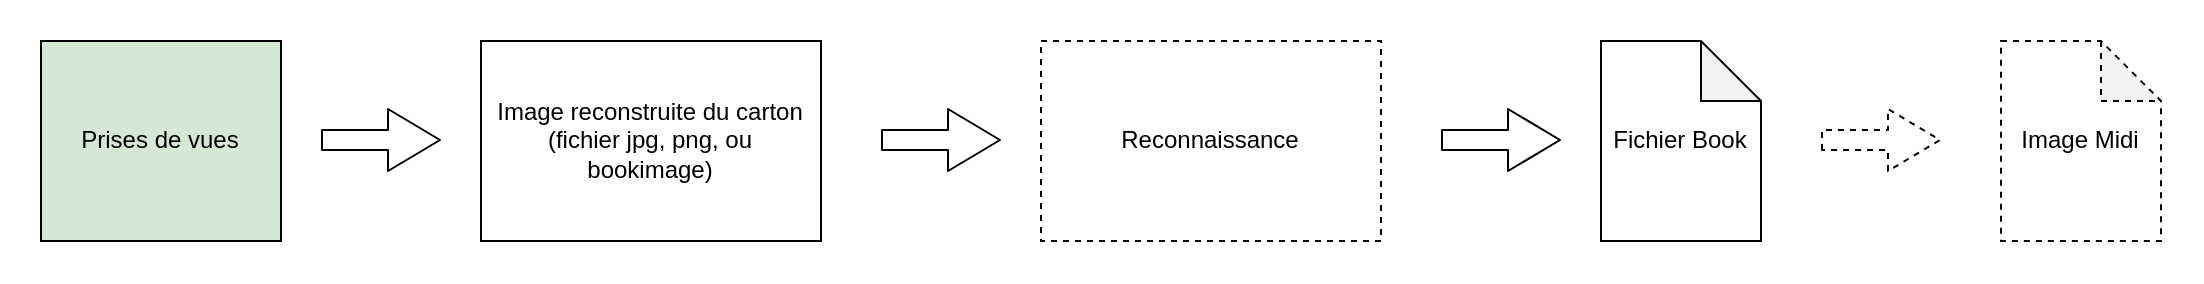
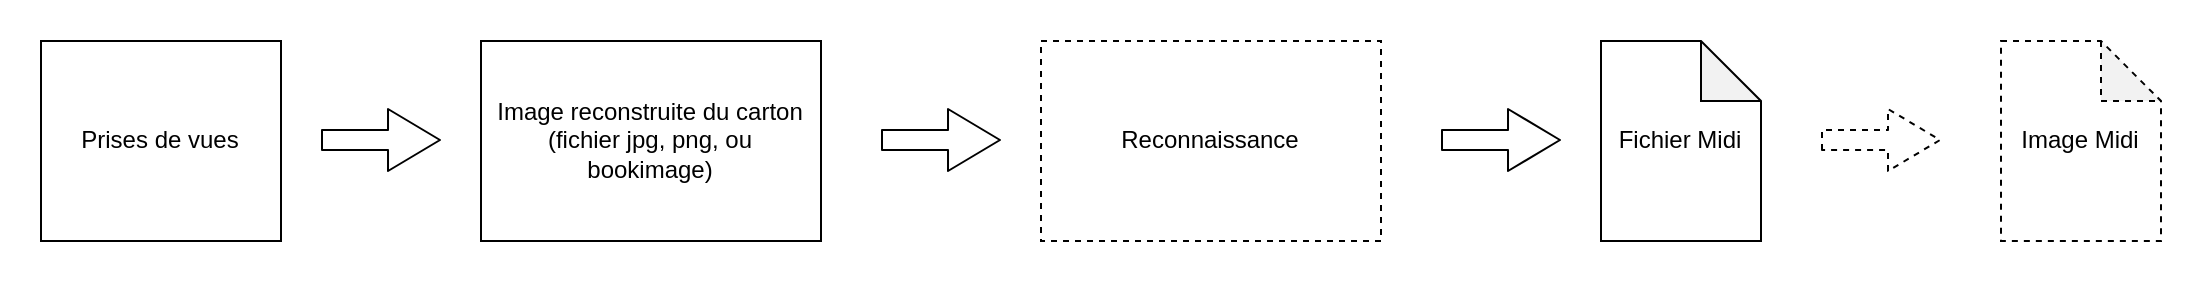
- <mxCell id="2" value="Prises de vues" style="rounded=0;whiteSpace=wrap;html=1;fillColor=#d5e8d4;" vertex="1" parent="1"><mxGeometry x="20" y="20" width="120" height="100" as="geometry" /></mxCell>
+ <mxCell id="2" value="Prises de vues" style="rounded=0;whiteSpace=wrap;html=1;" vertex="1" parent="1"><mxGeometry x="20" y="20" width="120" height="100" as="geometry" /></mxCell>
- <mxCell id="5" value="Fichier Book" style="shape=note;whiteSpace=wrap;html=1;backgroundOutline=1;darkOpacity=0.05;" vertex="1" parent="1"><mxGeometry x="800" y="20" width="80" height="100" as="geometry" /></mxCell>
+ <mxCell id="5" value="Fichier Midi" style="shape=note;whiteSpace=wrap;html=1;backgroundOutline=1;darkOpacity=0.05;" vertex="1" parent="1"><mxGeometry x="800" y="20" width="80" height="100" as="geometry" /></mxCell>
